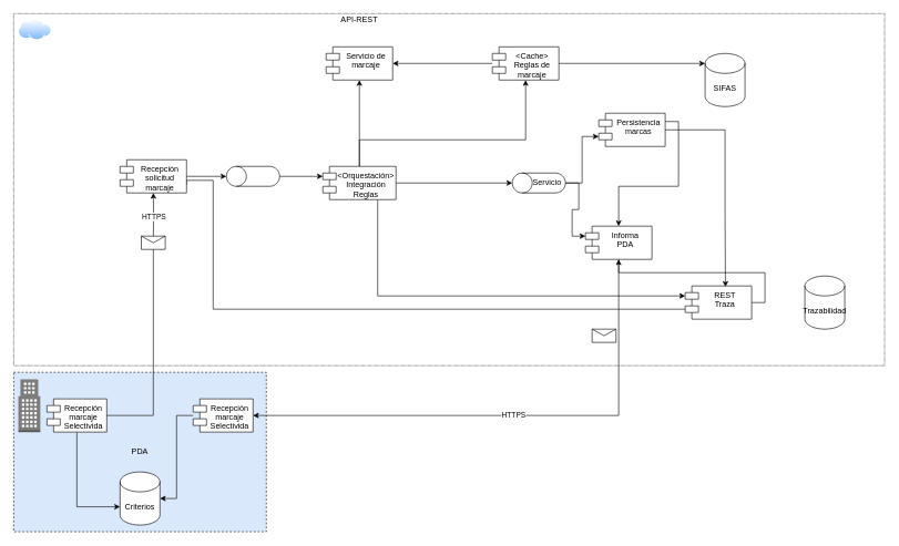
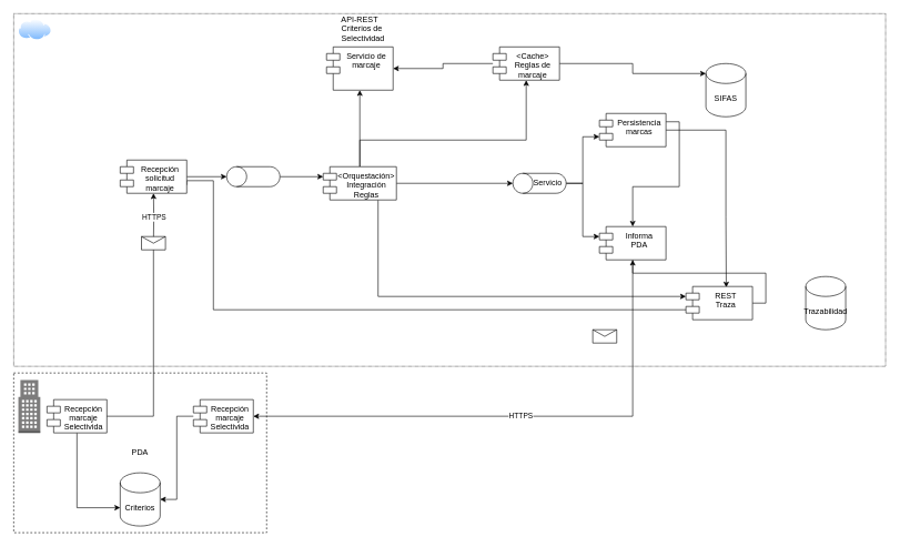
+ <mxCell id="28" value="Criterios de&amp;nbsp;&lt;br&gt;Selectividad" style="text;html=1;strokeColor=none;fillColor=none;align=center;verticalAlign=middle;whiteSpace=wrap;rounded=0;" parent="27" vertex="1"><mxGeometry x="5" y="20" width="100" height="20" as="geometry" /></mxCell>
- <mxCell id="4" value="Servicio de&#10;marcaje" style="shape=module;align=left;spacingLeft=20;align=center;verticalAlign=top;" parent="1" vertex="1"><mxGeometry x="490" y="70" width="100" height="50" as="geometry" /></mxCell>
+ <mxCell id="4" value="Servicio de&#10;marcaje" style="shape=module;align=left;spacingLeft=20;align=center;verticalAlign=top;" parent="1" vertex="1"><mxGeometry x="490" y="70" width="100" height="65" as="geometry" /></mxCell>
- <mxCell id="20" value="SIFAS" style="shape=cylinder3;whiteSpace=wrap;html=1;boundedLbl=1;backgroundOutline=1;size=15;" parent="1" vertex="1"><mxGeometry x="1060" y="80" width="60" height="80" as="geometry" /></mxCell>
+ <mxCell id="20" value="SIFAS" style="shape=cylinder3;whiteSpace=wrap;html=1;boundedLbl=1;backgroundOutline=1;size=15;" parent="1" vertex="1"><mxGeometry x="1060" y="95" width="60" height="80" as="geometry" /></mxCell>
- <mxCell id="16" value="Informa&#10;PDA" style="shape=module;align=left;spacingLeft=20;align=center;verticalAlign=top;" parent="1" vertex="1"><mxGeometry x="880" y="340" width="100" height="50" as="geometry" /></mxCell>
+ <mxCell id="16" value="Informa&#10;PDA" style="shape=module;align=left;spacingLeft=20;align=center;verticalAlign=top;" parent="1" vertex="1"><mxGeometry x="900" y="340" width="100" height="50" as="geometry" /></mxCell>
- <mxCell id="2" value="PDA" style="rounded=0;whiteSpace=wrap;html=1;dashed=1;fillColor=#dae8fc;" parent="1" vertex="1"><mxGeometry x="20" y="560" width="380" height="240" as="geometry" /></mxCell>
+ <mxCell id="2" value="PDA" style="rounded=0;whiteSpace=wrap;html=1;dashed=1;" parent="1" vertex="1"><mxGeometry x="20" y="560" width="380" height="240" as="geometry" /></mxCell>
